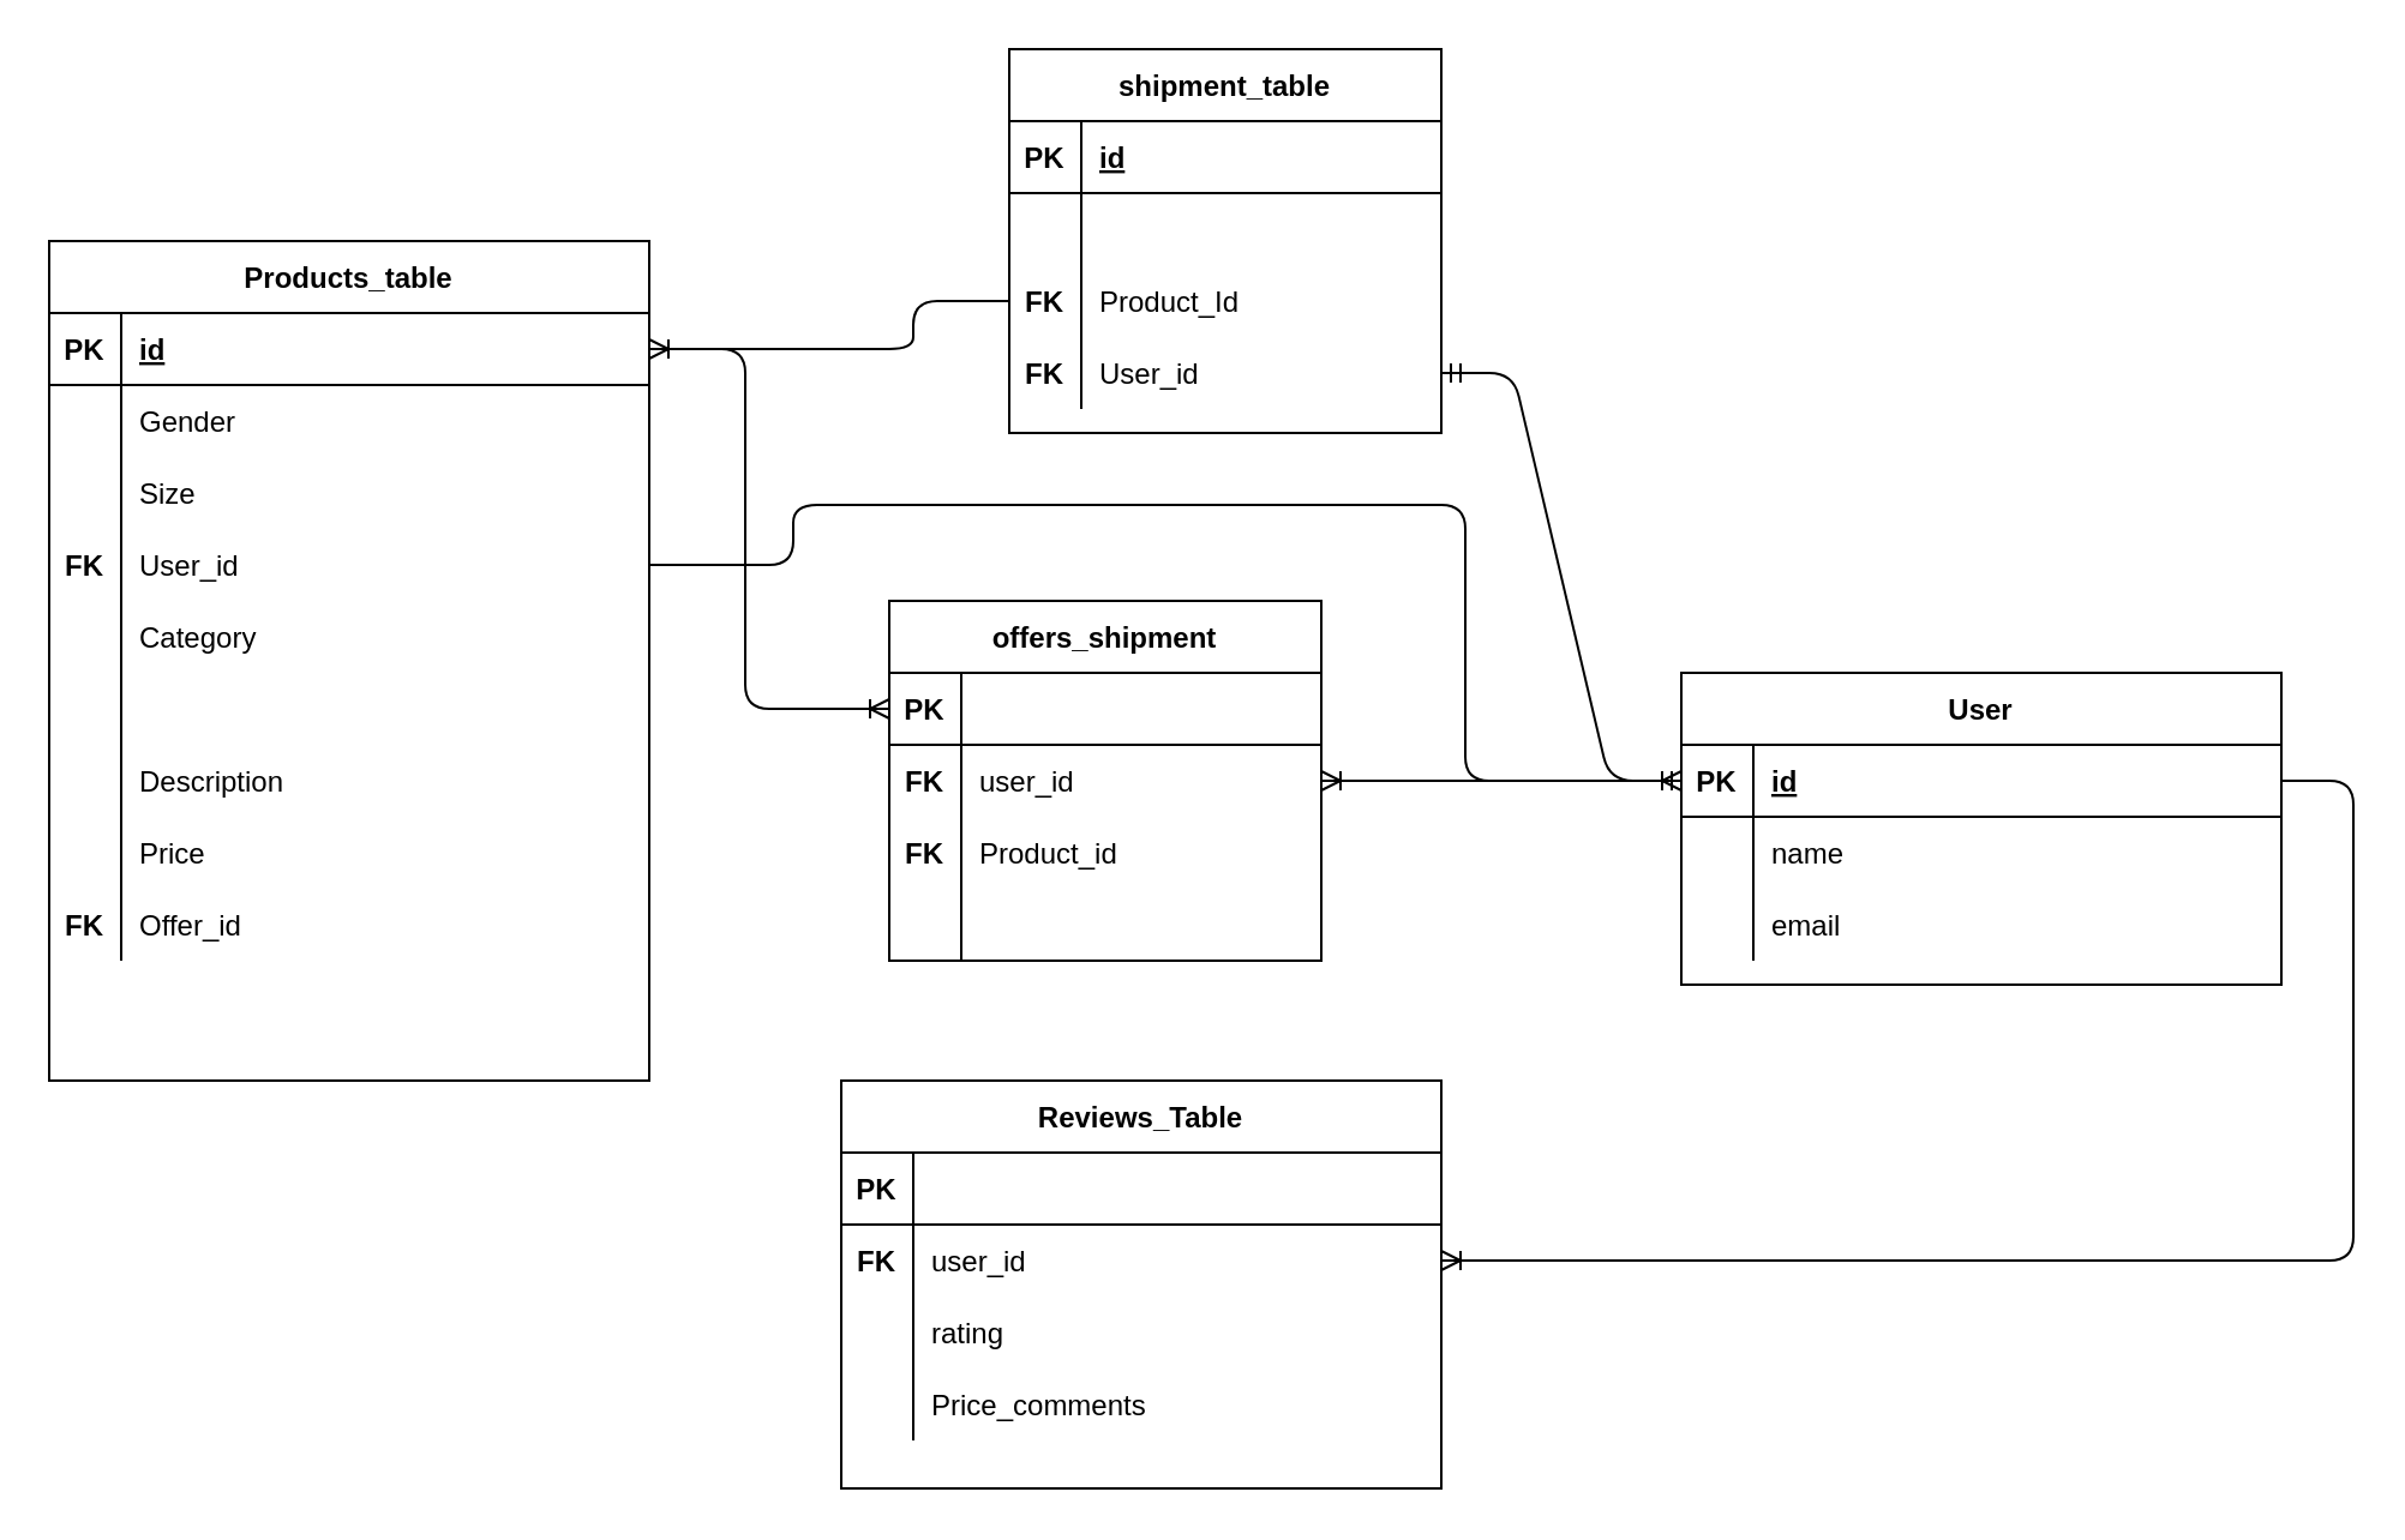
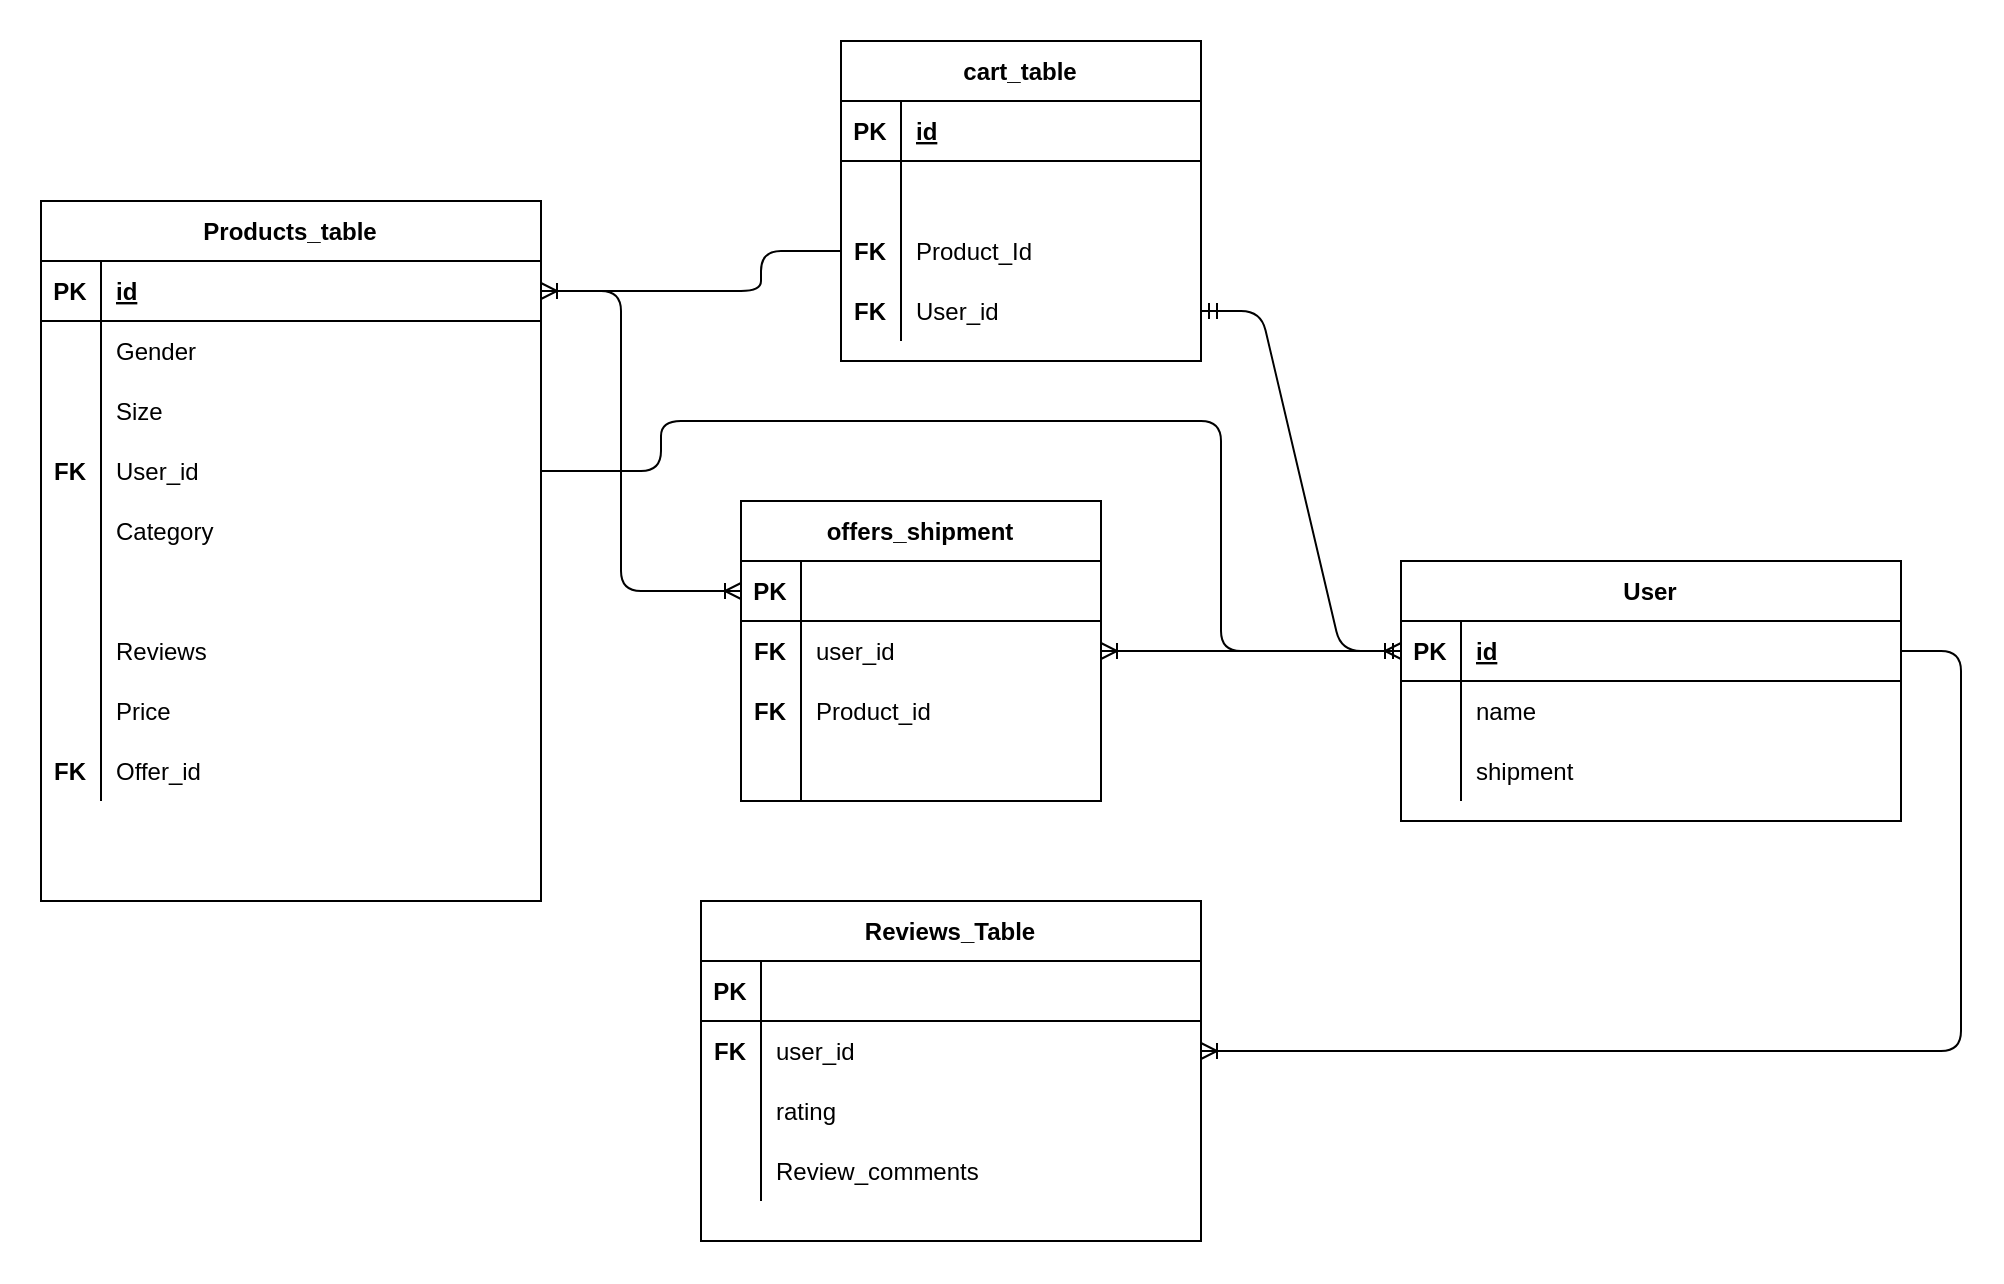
- <mxCell id="51" value="shipment_table" style="shape=table;startSize=30;container=1;collapsible=1;childLayout=tableLayout;fixedRows=1;rowLines=0;fontStyle=1;align=center;resizeLast=1;" vertex="1" parent="1"><mxGeometry x="420" y="20" width="180" height="160" as="geometry" /></mxCell>
+ <mxCell id="51" value="cart_table" style="shape=table;startSize=30;container=1;collapsible=1;childLayout=tableLayout;fixedRows=1;rowLines=0;fontStyle=1;align=center;resizeLast=1;" vertex="1" parent="1"><mxGeometry x="420" y="20" width="180" height="160" as="geometry" /></mxCell>
- <mxCell id="44" value="Description " style="shape=partialRectangle;connectable=0;fillColor=none;top=0;left=0;bottom=0;right=0;align=left;spacingLeft=6;overflow=hidden;" vertex="1" parent="42"><mxGeometry x="30" width="220" height="30" as="geometry" /></mxCell>
+ <mxCell id="44" value="Reviews " style="shape=partialRectangle;connectable=0;fillColor=none;top=0;left=0;bottom=0;right=0;align=left;spacingLeft=6;overflow=hidden;" vertex="1" parent="42"><mxGeometry x="30" width="220" height="30" as="geometry" /></mxCell>
- <mxCell id="11" value="email" style="shape=partialRectangle;overflow=hidden;connectable=0;fillColor=none;top=0;left=0;bottom=0;right=0;align=left;spacingLeft=6;" parent="9" vertex="1"><mxGeometry x="30" width="220" height="30" as="geometry" /></mxCell>
+ <mxCell id="11" value="shipment" style="shape=partialRectangle;overflow=hidden;connectable=0;fillColor=none;top=0;left=0;bottom=0;right=0;align=left;spacingLeft=6;" parent="9" vertex="1"><mxGeometry x="30" width="220" height="30" as="geometry" /></mxCell>
- <mxCell id="23" value="Price_comments" style="shape=partialRectangle;connectable=0;fillColor=none;top=0;left=0;bottom=0;right=0;align=left;spacingLeft=6;overflow=hidden;" vertex="1" parent="21"><mxGeometry x="30" width="220" height="30" as="geometry" /></mxCell>
+ <mxCell id="23" value="Review_comments" style="shape=partialRectangle;connectable=0;fillColor=none;top=0;left=0;bottom=0;right=0;align=left;spacingLeft=6;overflow=hidden;" vertex="1" parent="21"><mxGeometry x="30" width="220" height="30" as="geometry" /></mxCell>
